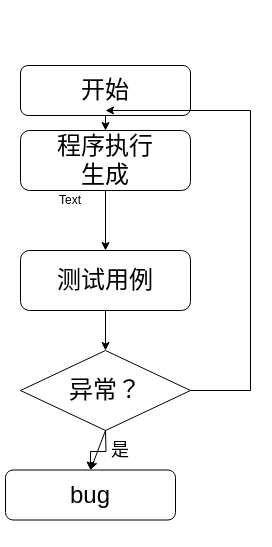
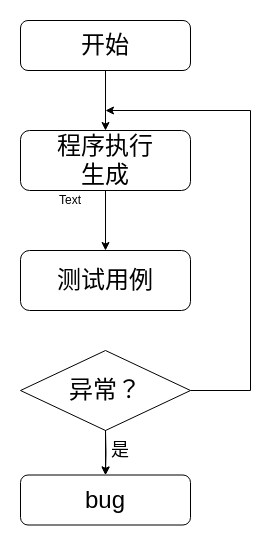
- <mxCell id="2" value="&lt;font style=&quot;font-size: 24px&quot;&gt;开始&lt;/font&gt;" style="rounded=1;whiteSpace=wrap;html=1;" vertex="1" parent="1"><mxGeometry x="20" y="65" width="170" height="50" as="geometry" /></mxCell>
+ <mxCell id="2" value="&lt;font style=&quot;font-size: 24px&quot;&gt;开始&lt;/font&gt;" style="rounded=1;whiteSpace=wrap;html=1;" vertex="1" parent="1"><mxGeometry x="20" y="20" width="170" height="50" as="geometry" /></mxCell>
- <mxCell id="10" value="" style="endArrow=classic;html=1;entryX=0.5;entryY=0;entryDx=0;entryDy=0;exitX=0.5;exitY=1;exitDx=0;exitDy=0;" edge="1" parent="1" source="4" target="6"><mxGeometry width="50" height="50" relative="1" as="geometry"><mxPoint x="50" y="230" as="sourcePoint" /><mxPoint x="100" y="180" as="targetPoint" /></mxGeometry></mxCell>
- <mxCell id="7" value="&lt;font style=&quot;font-size: 24px&quot;&gt;bug&lt;/font&gt;" style="rounded=1;whiteSpace=wrap;html=1;" vertex="1" parent="1"><mxGeometry x="5" y="469.5" width="170" height="50" as="geometry" /></mxCell>
+ <mxCell id="7" value="&lt;font style=&quot;font-size: 24px&quot;&gt;bug&lt;/font&gt;" style="rounded=1;whiteSpace=wrap;html=1;" vertex="1" parent="1"><mxGeometry x="20" y="474.5" width="170" height="50" as="geometry" /></mxCell>
